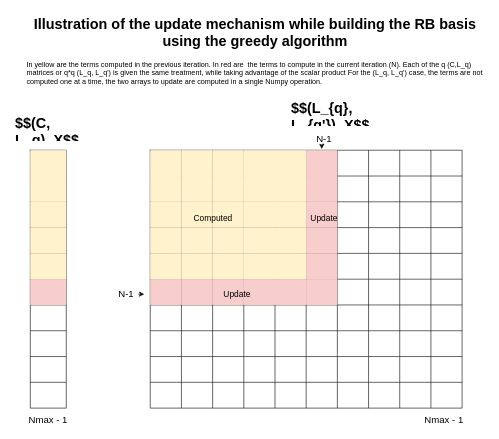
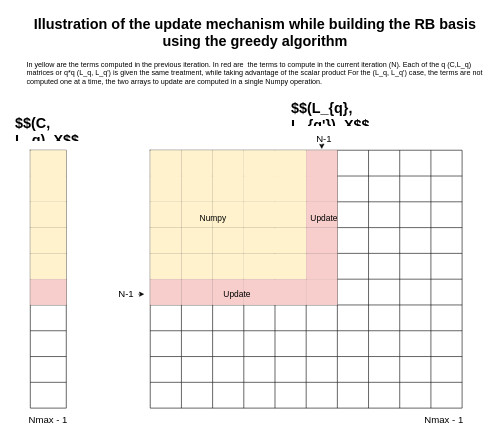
- <mxCell id="122" value="&lt;font style=&quot;font-size: 14px&quot;&gt;Computed&lt;/font&gt;" style="text;html=1;strokeColor=none;fillColor=none;align=center;verticalAlign=middle;whiteSpace=wrap;rounded=0;" parent="1" vertex="1"><mxGeometry x="320" y="354" width="70" height="20" as="geometry" /></mxCell>
+ <mxCell id="122" value="&lt;font style=&quot;font-size: 14px&quot;&gt;Numpy&lt;/font&gt;" style="text;html=1;strokeColor=none;fillColor=none;align=center;verticalAlign=middle;whiteSpace=wrap;rounded=0;" parent="1" vertex="1"><mxGeometry x="320" y="354" width="70" height="20" as="geometry" /></mxCell>
